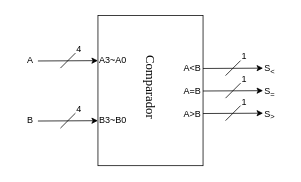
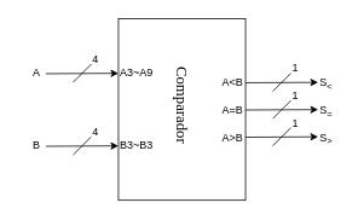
- <mxCell id="9" value="A3~A0" style="text;html=1;strokeColor=none;fillColor=none;align=center;verticalAlign=middle;whiteSpace=wrap;rounded=0;" vertex="1" parent="4"><mxGeometry x="80" y="15" width="40" height="20" as="geometry" /></mxCell>
+ <mxCell id="9" value="A3~A9" style="text;html=1;strokeColor=none;fillColor=none;align=center;verticalAlign=middle;whiteSpace=wrap;rounded=0;" vertex="1" parent="4"><mxGeometry x="80" y="15" width="40" height="20" as="geometry" /></mxCell>
- <mxCell id="17" value="&lt;div&gt;B3~B0&lt;/div&gt;" style="text;html=1;strokeColor=none;fillColor=none;align=center;verticalAlign=middle;whiteSpace=wrap;rounded=0;" vertex="1" parent="12"><mxGeometry x="80" y="15" width="40" height="20" as="geometry" /></mxCell>
+ <mxCell id="17" value="&lt;div&gt;B3~B3&lt;/div&gt;" style="text;html=1;strokeColor=none;fillColor=none;align=center;verticalAlign=middle;whiteSpace=wrap;rounded=0;" vertex="1" parent="12"><mxGeometry x="80" y="15" width="40" height="20" as="geometry" /></mxCell>
